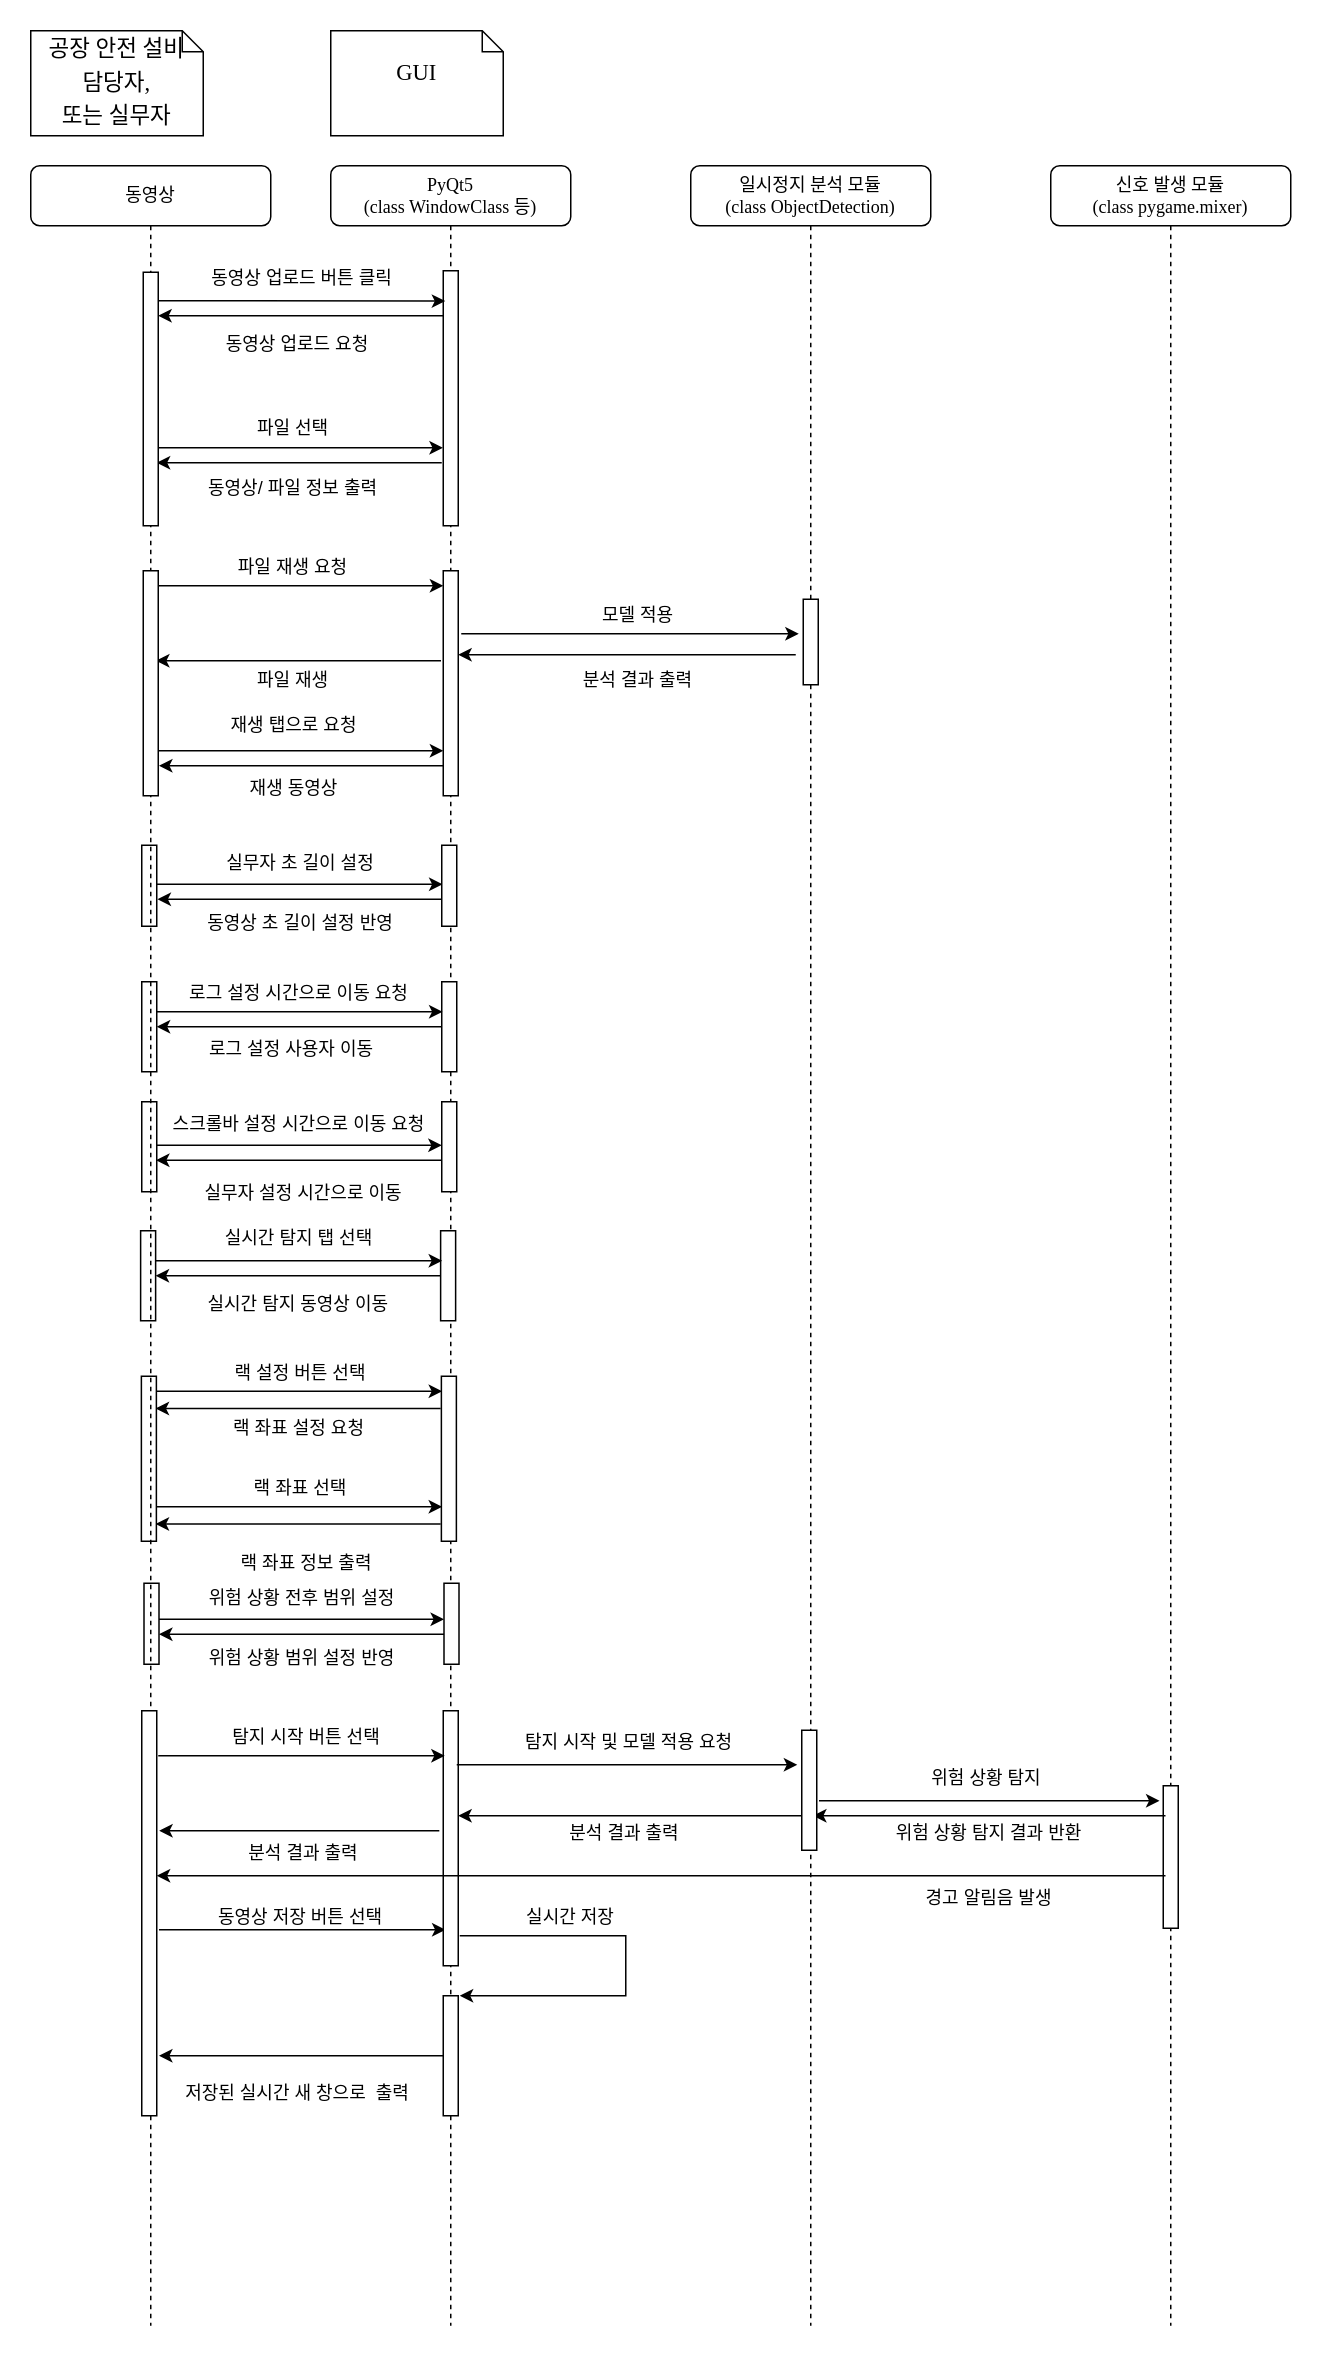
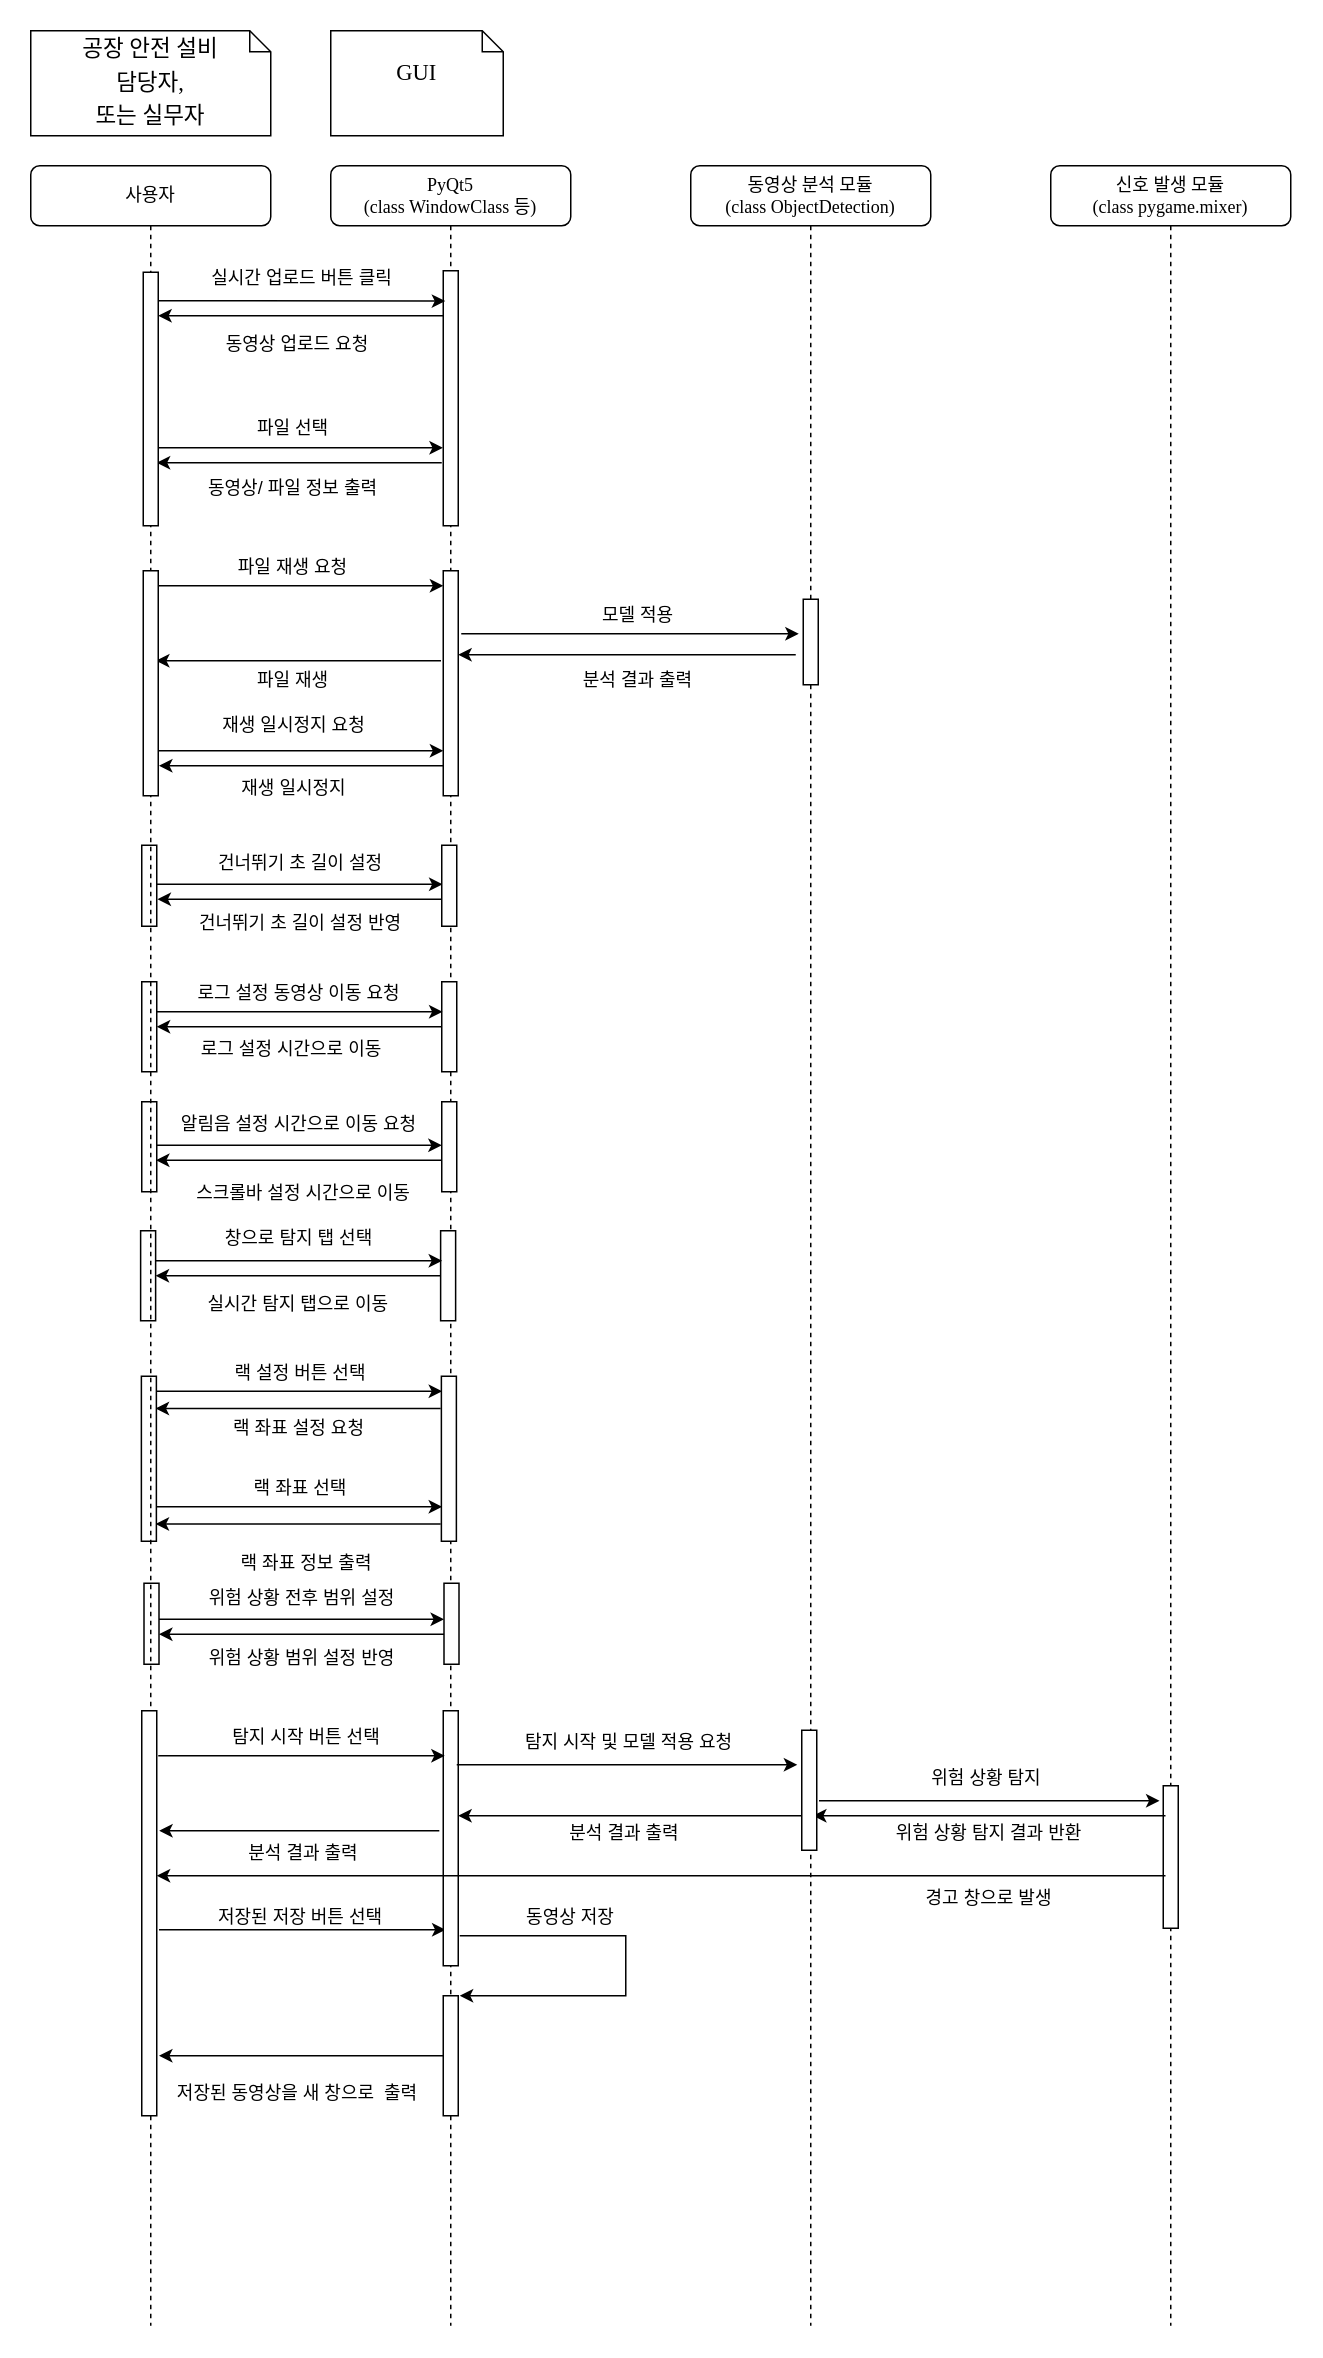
- <mxCell id="66" value="&lt;div style=&quot;font-size: 15px; line-height: 150%;&quot;&gt;&lt;font style=&quot;font-size: 15px;&quot;&gt;&lt;span style=&quot;background-color: initial;&quot;&gt;공장 안전 설비&lt;/span&gt;&lt;br&gt;&lt;/font&gt;&lt;/div&gt;&lt;div style=&quot;font-size: 15px; line-height: 150%;&quot;&gt;&lt;font style=&quot;font-size: 15px;&quot;&gt;담당자,&lt;/font&gt;&lt;/div&gt;&lt;div style=&quot;font-size: 15px; line-height: 150%;&quot;&gt;&lt;font style=&quot;font-size: 15px;&quot;&gt;또는 실무자&lt;/font&gt;&lt;/div&gt;" style="shape=note;whiteSpace=wrap;html=1;size=14;verticalAlign=top;align=center;spacingTop=-6;rounded=0;shadow=0;comic=0;labelBackgroundColor=none;strokeWidth=1;fontFamily=Verdana;fontSize=12" parent="1" vertex="1"><mxGeometry x="20" y="20" width="115" height="70" as="geometry" /></mxCell>
+ <mxCell id="66" value="&lt;div style=&quot;font-size: 15px; line-height: 150%;&quot;&gt;&lt;font style=&quot;font-size: 15px;&quot;&gt;&lt;span style=&quot;background-color: initial;&quot;&gt;공장 안전 설비&lt;/span&gt;&lt;br&gt;&lt;/font&gt;&lt;/div&gt;&lt;div style=&quot;font-size: 15px; line-height: 150%;&quot;&gt;&lt;font style=&quot;font-size: 15px;&quot;&gt;담당자,&lt;/font&gt;&lt;/div&gt;&lt;div style=&quot;font-size: 15px; line-height: 150%;&quot;&gt;&lt;font style=&quot;font-size: 15px;&quot;&gt;또는 실무자&lt;/font&gt;&lt;/div&gt;" style="shape=note;whiteSpace=wrap;html=1;size=14;verticalAlign=top;align=center;spacingTop=-6;rounded=0;shadow=0;comic=0;labelBackgroundColor=none;strokeWidth=1;fontFamily=Verdana;fontSize=12" parent="1" vertex="1"><mxGeometry x="20" y="20" width="160" height="70" as="geometry" /></mxCell>
- <mxCell id="61" value="동영상" style="shape=umlLifeline;perimeter=lifelinePerimeter;whiteSpace=wrap;html=1;container=1;collapsible=0;recursiveResize=0;outlineConnect=0;rounded=1;shadow=0;comic=0;labelBackgroundColor=none;strokeWidth=1;fontFamily=Verdana;fontSize=12;align=center;" parent="1" vertex="1"><mxGeometry x="20" y="110" width="160" height="1440" as="geometry" /></mxCell>
+ <mxCell id="61" value="사용자" style="shape=umlLifeline;perimeter=lifelinePerimeter;whiteSpace=wrap;html=1;container=1;collapsible=0;recursiveResize=0;outlineConnect=0;rounded=1;shadow=0;comic=0;labelBackgroundColor=none;strokeWidth=1;fontFamily=Verdana;fontSize=12;align=center;" parent="1" vertex="1"><mxGeometry x="20" y="110" width="160" height="1440" as="geometry" /></mxCell>
- <mxCell id="55" value="일시정지 분석 모듈&lt;div&gt;(class ObjectDetection)&lt;/div&gt;" style="shape=umlLifeline;perimeter=lifelinePerimeter;whiteSpace=wrap;html=1;container=1;collapsible=0;recursiveResize=0;outlineConnect=0;rounded=1;shadow=0;comic=0;labelBackgroundColor=none;strokeWidth=1;fontFamily=Verdana;fontSize=12;align=center;" parent="1" vertex="1"><mxGeometry x="460" y="110" width="160" height="1440" as="geometry" /></mxCell>
+ <mxCell id="55" value="동영상 분석 모듈&lt;div&gt;(class ObjectDetection)&lt;/div&gt;" style="shape=umlLifeline;perimeter=lifelinePerimeter;whiteSpace=wrap;html=1;container=1;collapsible=0;recursiveResize=0;outlineConnect=0;rounded=1;shadow=0;comic=0;labelBackgroundColor=none;strokeWidth=1;fontFamily=Verdana;fontSize=12;align=center;" parent="1" vertex="1"><mxGeometry x="460" y="110" width="160" height="1440" as="geometry" /></mxCell>
- <mxCell id="11" value="동영상 업로드 버튼 클릭" style="text;strokeColor=none;align=center;fillColor=none;html=1;verticalAlign=middle;whiteSpace=wrap;rounded=0;" vertex="1" parent="2"><mxGeometry x="-89.5" y="60" width="140" height="30" as="geometry" /></mxCell>
+ <mxCell id="11" value="실시간 업로드 버튼 클릭" style="text;strokeColor=none;align=center;fillColor=none;html=1;verticalAlign=middle;whiteSpace=wrap;rounded=0;" vertex="1" parent="2"><mxGeometry x="-89.5" y="60" width="140" height="30" as="geometry" /></mxCell>
- <mxCell id="79" value="&amp;nbsp;재생 탭으로 요청" style="text;strokeColor=none;align=center;fillColor=none;html=1;verticalAlign=middle;whiteSpace=wrap;rounded=0;" vertex="1" parent="1"><mxGeometry x="139" y="468" width="110" height="30" as="geometry" /></mxCell>
+ <mxCell id="79" value="&amp;nbsp;재생 일시정지 요청" style="text;strokeColor=none;align=center;fillColor=none;html=1;verticalAlign=middle;whiteSpace=wrap;rounded=0;" vertex="1" parent="1"><mxGeometry x="139" y="468" width="110" height="30" as="geometry" /></mxCell>
- <mxCell id="96" value="&amp;nbsp;재생 동영상" style="text;strokeColor=none;align=center;fillColor=none;html=1;verticalAlign=middle;whiteSpace=wrap;rounded=0;" vertex="1" parent="1"><mxGeometry x="139" y="510" width="110" height="30" as="geometry" /></mxCell>
+ <mxCell id="96" value="&amp;nbsp;재생 일시정지" style="text;strokeColor=none;align=center;fillColor=none;html=1;verticalAlign=middle;whiteSpace=wrap;rounded=0;" vertex="1" parent="1"><mxGeometry x="139" y="510" width="110" height="30" as="geometry" /></mxCell>
- <mxCell id="14" value="실무자 초 길이 설정" style="text;strokeColor=none;align=center;fillColor=none;html=1;verticalAlign=middle;whiteSpace=wrap;rounded=0;" vertex="1" parent="2"><mxGeometry x="-110.5" y="450" width="180" height="30" as="geometry" /></mxCell>
+ <mxCell id="14" value="건너뛰기 초 길이 설정" style="text;strokeColor=none;align=center;fillColor=none;html=1;verticalAlign=middle;whiteSpace=wrap;rounded=0;" vertex="1" parent="2"><mxGeometry x="-110.5" y="450" width="180" height="30" as="geometry" /></mxCell>
- <mxCell id="15" value="동영상 초 길이 설정 반영" style="text;strokeColor=none;align=center;fillColor=none;html=1;verticalAlign=middle;whiteSpace=wrap;rounded=0;" vertex="1" parent="2"><mxGeometry x="-100.5" y="490" width="160" height="30" as="geometry" /></mxCell>
+ <mxCell id="15" value="건너뛰기 초 길이 설정 반영" style="text;strokeColor=none;align=center;fillColor=none;html=1;verticalAlign=middle;whiteSpace=wrap;rounded=0;" vertex="1" parent="2"><mxGeometry x="-100.5" y="490" width="160" height="30" as="geometry" /></mxCell>
- <mxCell id="18" value="로그 설정 시간으로 이동 요청" style="text;strokeColor=none;align=center;fillColor=none;html=1;verticalAlign=middle;whiteSpace=wrap;rounded=0;" vertex="1" parent="2"><mxGeometry x="-111" y="537" width="180" height="30" as="geometry" /></mxCell>
+ <mxCell id="18" value="로그 설정 동영상 이동 요청" style="text;strokeColor=none;align=center;fillColor=none;html=1;verticalAlign=middle;whiteSpace=wrap;rounded=0;" vertex="1" parent="2"><mxGeometry x="-111" y="537" width="180" height="30" as="geometry" /></mxCell>
- <mxCell id="20" value="로그 설정 사용자 이동" style="text;strokeColor=none;align=center;fillColor=none;html=1;verticalAlign=middle;whiteSpace=wrap;rounded=0;" vertex="1" parent="2"><mxGeometry x="-116" y="574" width="180" height="30" as="geometry" /></mxCell>
+ <mxCell id="20" value="로그 설정 시간으로 이동" style="text;strokeColor=none;align=center;fillColor=none;html=1;verticalAlign=middle;whiteSpace=wrap;rounded=0;" vertex="1" parent="2"><mxGeometry x="-116" y="574" width="180" height="30" as="geometry" /></mxCell>
- <mxCell id="23" value="스크롤바 설정 시간으로 이동 요청" style="text;strokeColor=none;align=center;fillColor=none;html=1;verticalAlign=middle;whiteSpace=wrap;rounded=0;" vertex="1" parent="2"><mxGeometry x="-116.5" y="624" width="189.5" height="30" as="geometry" /></mxCell>
+ <mxCell id="23" value="알림음 설정 시간으로 이동 요청" style="text;strokeColor=none;align=center;fillColor=none;html=1;verticalAlign=middle;whiteSpace=wrap;rounded=0;" vertex="1" parent="2"><mxGeometry x="-116.5" y="624" width="189.5" height="30" as="geometry" /></mxCell>
- <mxCell id="80" value="실무자 설정 시간으로 이동" style="text;strokeColor=none;align=center;fillColor=none;html=1;verticalAlign=middle;whiteSpace=wrap;rounded=0;" vertex="1" parent="1"><mxGeometry x="111.5" y="780" width="180" height="30" as="geometry" /></mxCell>
+ <mxCell id="80" value="스크롤바 설정 시간으로 이동" style="text;strokeColor=none;align=center;fillColor=none;html=1;verticalAlign=middle;whiteSpace=wrap;rounded=0;" vertex="1" parent="1"><mxGeometry x="111.5" y="780" width="180" height="30" as="geometry" /></mxCell>
- <mxCell id="33" value="실시간 탐지 탭 선택" style="text;strokeColor=none;align=center;fillColor=none;html=1;verticalAlign=middle;whiteSpace=wrap;rounded=0;" vertex="1" parent="2"><mxGeometry x="-91.25" y="700" width="140" height="30" as="geometry" /></mxCell>
+ <mxCell id="33" value="창으로 탐지 탭 선택" style="text;strokeColor=none;align=center;fillColor=none;html=1;verticalAlign=middle;whiteSpace=wrap;rounded=0;" vertex="1" parent="2"><mxGeometry x="-91.25" y="700" width="140" height="30" as="geometry" /></mxCell>
- <mxCell id="30" value="실시간 탐지 동영상 이동" style="text;strokeColor=none;align=center;fillColor=none;html=1;verticalAlign=middle;whiteSpace=wrap;rounded=0;" vertex="1" parent="2"><mxGeometry x="-95.25" y="744" width="147" height="30" as="geometry" /></mxCell>
+ <mxCell id="30" value="실시간 탐지 탭으로 이동" style="text;strokeColor=none;align=center;fillColor=none;html=1;verticalAlign=middle;whiteSpace=wrap;rounded=0;" vertex="1" parent="2"><mxGeometry x="-95.25" y="744" width="147" height="30" as="geometry" /></mxCell>
- <mxCell id="91" value="경고 알림음 발생" style="text;strokeColor=none;align=center;fillColor=none;html=1;verticalAlign=middle;whiteSpace=wrap;rounded=0;" vertex="1" parent="1"><mxGeometry x="579" y="1250" width="160" height="30" as="geometry" /></mxCell>
+ <mxCell id="91" value="경고 창으로 발생" style="text;strokeColor=none;align=center;fillColor=none;html=1;verticalAlign=middle;whiteSpace=wrap;rounded=0;" vertex="1" parent="1"><mxGeometry x="579" y="1250" width="160" height="30" as="geometry" /></mxCell>
- <mxCell id="92" value="동영상 저장 버튼 선택" style="text;strokeColor=none;align=center;fillColor=none;html=1;verticalAlign=middle;whiteSpace=wrap;rounded=0;" vertex="1" parent="1"><mxGeometry x="129.5" y="1263" width="140" height="30" as="geometry" /></mxCell>
+ <mxCell id="92" value="저장된 저장 버튼 선택" style="text;strokeColor=none;align=center;fillColor=none;html=1;verticalAlign=middle;whiteSpace=wrap;rounded=0;" vertex="1" parent="1"><mxGeometry x="129.5" y="1263" width="140" height="30" as="geometry" /></mxCell>
- <mxCell id="95" value="실시간 저장" style="text;strokeColor=none;align=center;fillColor=none;html=1;verticalAlign=middle;whiteSpace=wrap;rounded=0;" vertex="1" parent="1"><mxGeometry x="310" y="1263" width="140" height="30" as="geometry" /></mxCell>
+ <mxCell id="95" value="동영상 저장" style="text;strokeColor=none;align=center;fillColor=none;html=1;verticalAlign=middle;whiteSpace=wrap;rounded=0;" vertex="1" parent="1"><mxGeometry x="310" y="1263" width="140" height="30" as="geometry" /></mxCell>
- <mxCell id="94" value="저장된 실시간 새 창으로&amp;nbsp; 출력" style="text;strokeColor=none;align=center;fillColor=none;html=1;verticalAlign=middle;whiteSpace=wrap;rounded=0;" vertex="1" parent="1"><mxGeometry x="108" y="1380" width="180" height="30" as="geometry" /></mxCell>
+ <mxCell id="94" value="저장된 동영상을 새 창으로&amp;nbsp; 출력" style="text;strokeColor=none;align=center;fillColor=none;html=1;verticalAlign=middle;whiteSpace=wrap;rounded=0;" vertex="1" parent="1"><mxGeometry x="108" y="1380" width="180" height="30" as="geometry" /></mxCell>
